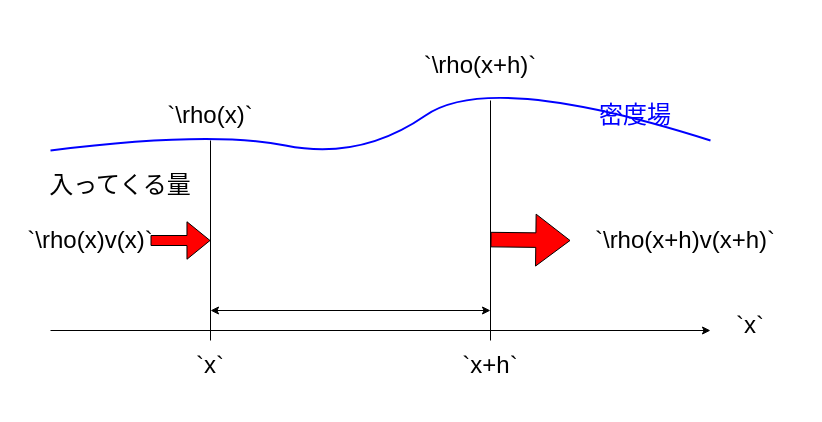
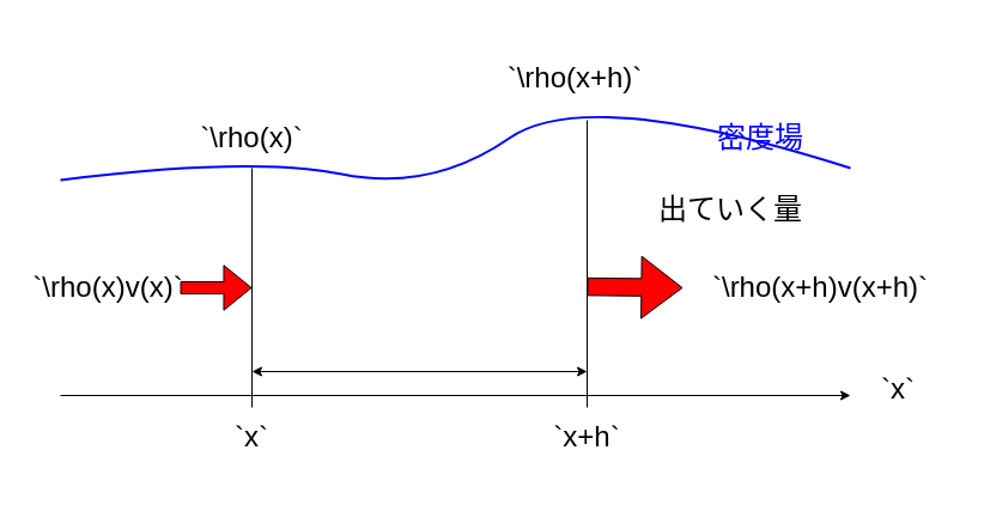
+ <mxCell id="18" value="出ていく量" style="text;html=1;align=center;verticalAlign=middle;whiteSpace=wrap;rounded=0;fontSize=24;" vertex="1" parent="1"><mxGeometry x="530" y="160" width="160" height="30" as="geometry" /></mxCell>
- <mxCell id="17" value="入ってくる量" style="text;html=1;align=center;verticalAlign=middle;whiteSpace=wrap;rounded=0;fontSize=24;" vertex="1" parent="1"><mxGeometry x="40" y="170" width="160" height="30" as="geometry" /></mxCell>
